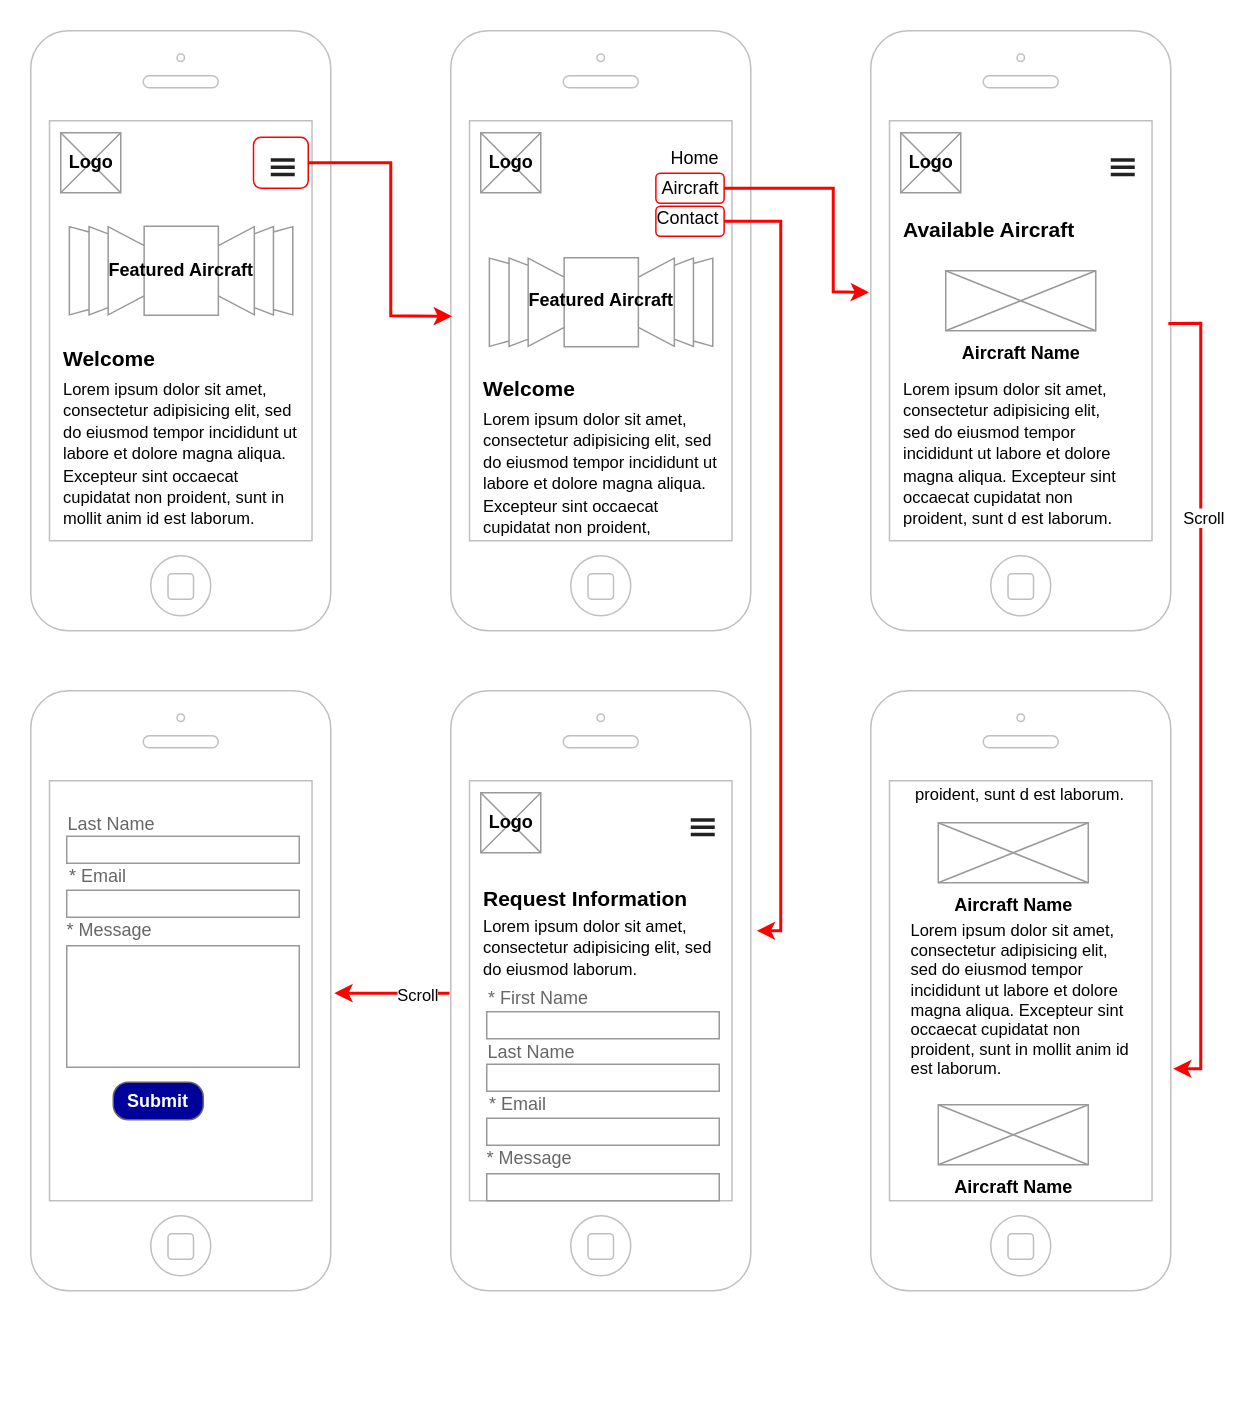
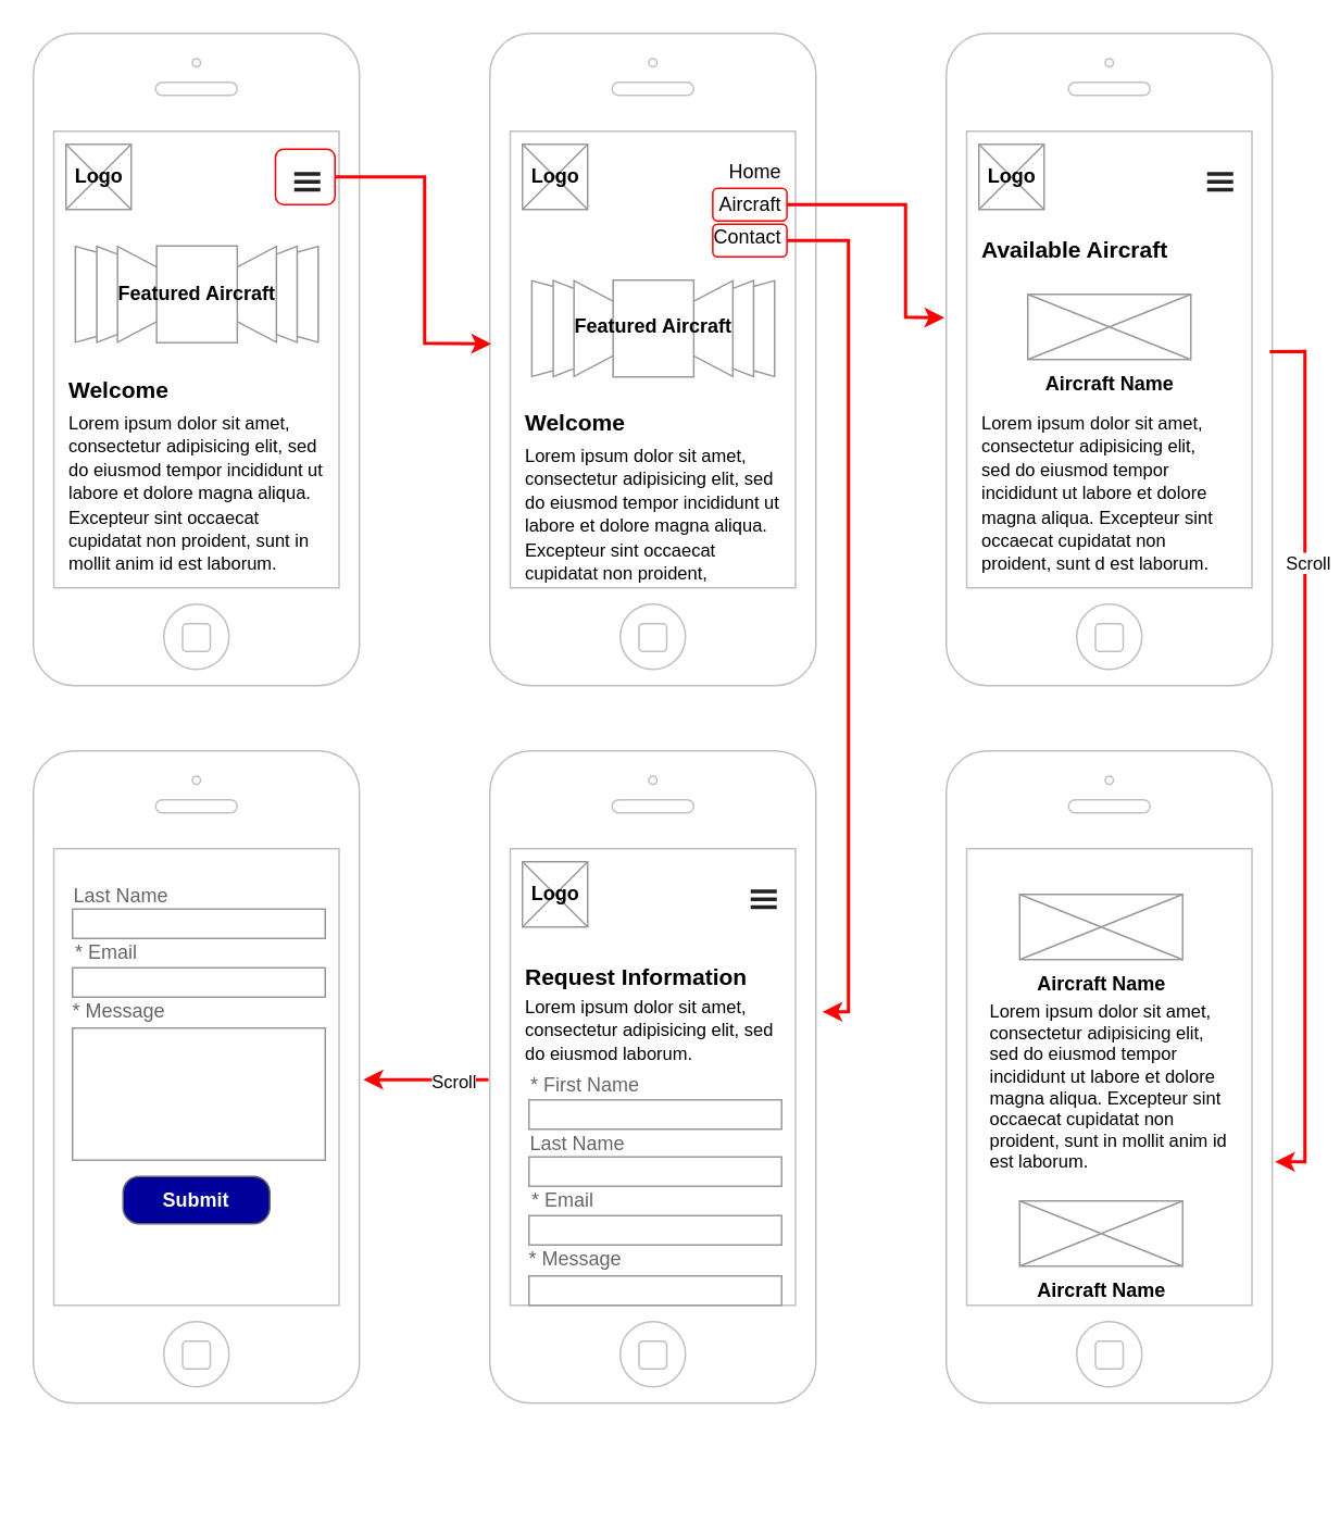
- <mxCell id="67" value="&lt;font style=&quot;font-size: 11px;&quot;&gt;&amp;nbsp;proident, sunt d est laborum.&lt;/font&gt;&lt;div style=&quot;font-size: 11px;&quot;&gt;&lt;br&gt;&lt;/div&gt;" style="text;spacingTop=-5;whiteSpace=wrap;html=1;align=left;fontSize=12;fontFamily=Helvetica;fillColor=none;strokeColor=none;" parent="65" vertex="1"><mxGeometry x="25" y="60" width="150" height="20" as="geometry" /></mxCell>
- <mxCell id="58" value="Submit" style="strokeWidth=1;shadow=0;dashed=0;align=center;html=1;shape=mxgraph.mockup.buttons.button;strokeColor=#666666;fontColor=#ffffff;mainText=;buttonStyle=round;fontSize=12;fontStyle=1;fillColor=#00009A;whiteSpace=wrap;labelBackgroundColor=none;" parent="50" vertex="1"><mxGeometry x="55" y="261" width="60" height="25" as="geometry" /></mxCell>
+ <mxCell id="58" value="Submit" style="strokeWidth=1;shadow=0;dashed=0;align=center;html=1;shape=mxgraph.mockup.buttons.button;strokeColor=#666666;fontColor=#ffffff;mainText=;buttonStyle=round;fontSize=12;fontStyle=1;fillColor=#00009A;whiteSpace=wrap;labelBackgroundColor=none;" parent="50" vertex="1"><mxGeometry x="55" y="261" width="90" height="29" as="geometry" /></mxCell>
